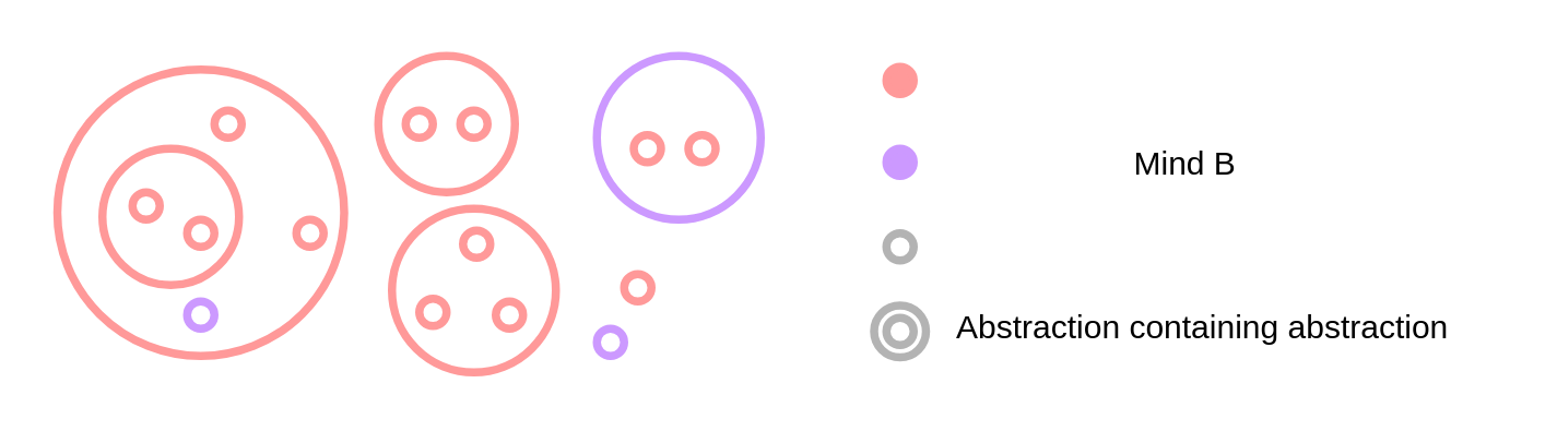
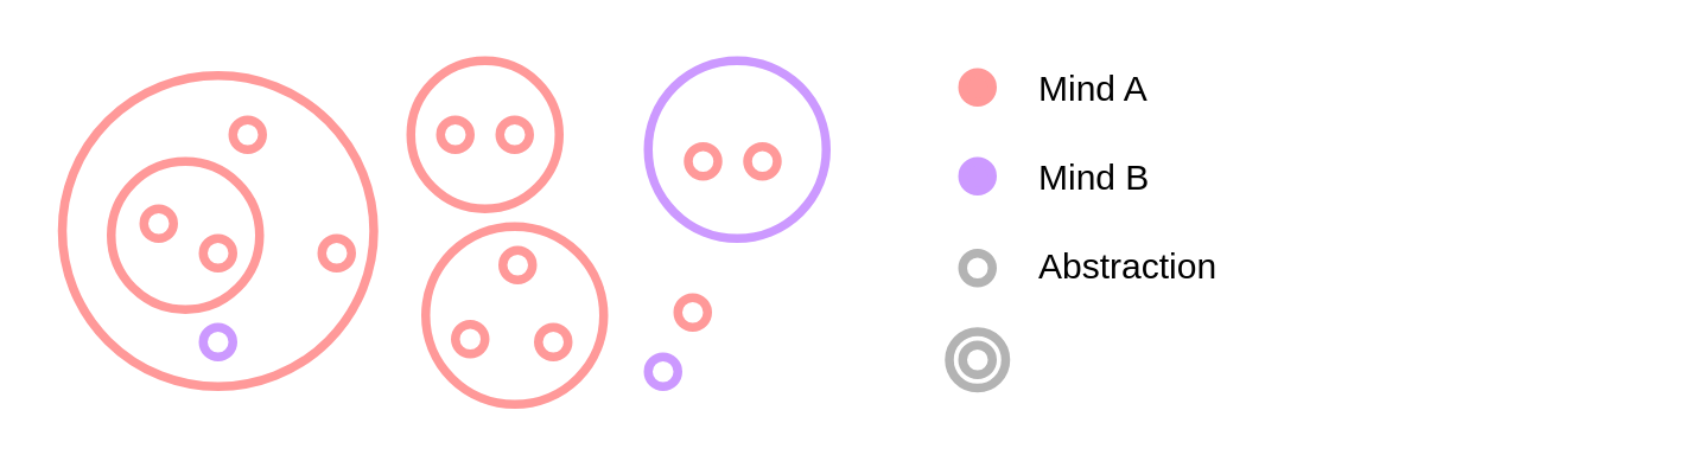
+ <mxCell id="22" value="Mind A" style="text;html=1;align=left;verticalAlign=middle;resizable=0;points=[];autosize=1;strokeColor=none;fillColor=none;" vertex="1" parent="1"><mxGeometry x="348" y="20" width="50" height="20" as="geometry" /></mxCell>
- <mxCell id="24" value="Mind B" style="text;html=1;align=left;verticalAlign=middle;resizable=0;points=[];autosize=1;strokeColor=none;fillColor=none;" vertex="1" parent="1"><mxGeometry x="413" y="50" width="50" height="20" as="geometry" /></mxCell>
+ <mxCell id="24" value="Mind B" style="text;html=1;align=left;verticalAlign=middle;resizable=0;points=[];autosize=1;strokeColor=none;fillColor=none;" vertex="1" parent="1"><mxGeometry x="348" y="50" width="50" height="20" as="geometry" /></mxCell>
+ <mxCell id="26" value="Abstraction" style="text;html=1;align=left;verticalAlign=middle;resizable=0;points=[];autosize=1;strokeColor=none;fillColor=none;" vertex="1" parent="1"><mxGeometry x="348" y="80" width="80" height="20" as="geometry" /></mxCell>
- <mxCell id="27" value="Abstraction containing abstraction" style="text;html=1;align=left;verticalAlign=middle;resizable=0;points=[];autosize=1;strokeColor=none;fillColor=none;" vertex="1" parent="1"><mxGeometry x="348" y="110" width="200" height="20" as="geometry" /></mxCell>
